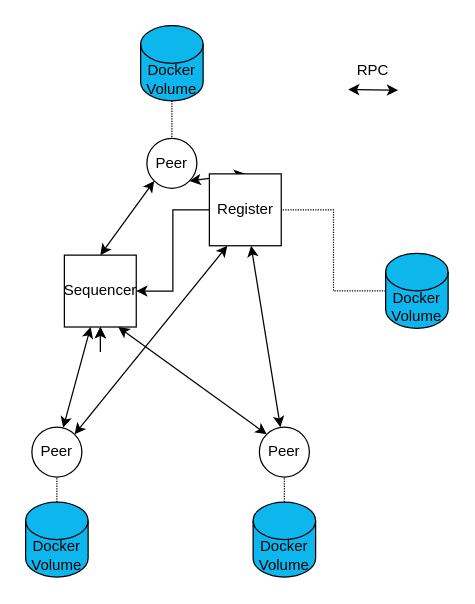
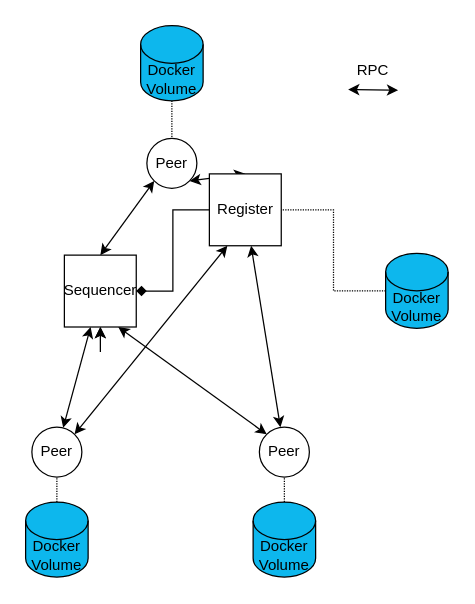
- <mxCell id="13" style="edgeStyle=orthogonalEdgeStyle;rounded=0;orthogonalLoop=1;jettySize=auto;html=1;exitX=0;exitY=0.5;exitDx=0;exitDy=0;entryX=1;entryY=0.5;entryDx=0;entryDy=0;" parent="1" source="14" target="10" edge="1"><mxGeometry relative="1" as="geometry" /></mxCell>
+ <mxCell id="13" style="edgeStyle=orthogonalEdgeStyle;rounded=0;orthogonalLoop=1;jettySize=auto;html=1;exitX=0;exitY=0.5;exitDx=0;exitDy=0;entryX=1;entryY=0.5;entryDx=0;entryDy=0;endArrow=diamond;" parent="1" source="14" target="10" edge="1"><mxGeometry relative="1" as="geometry" /></mxCell>
